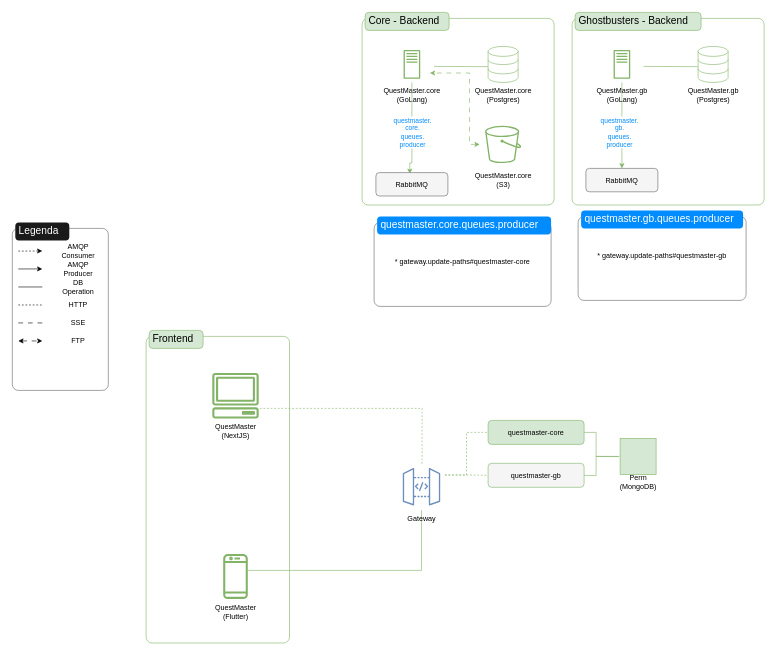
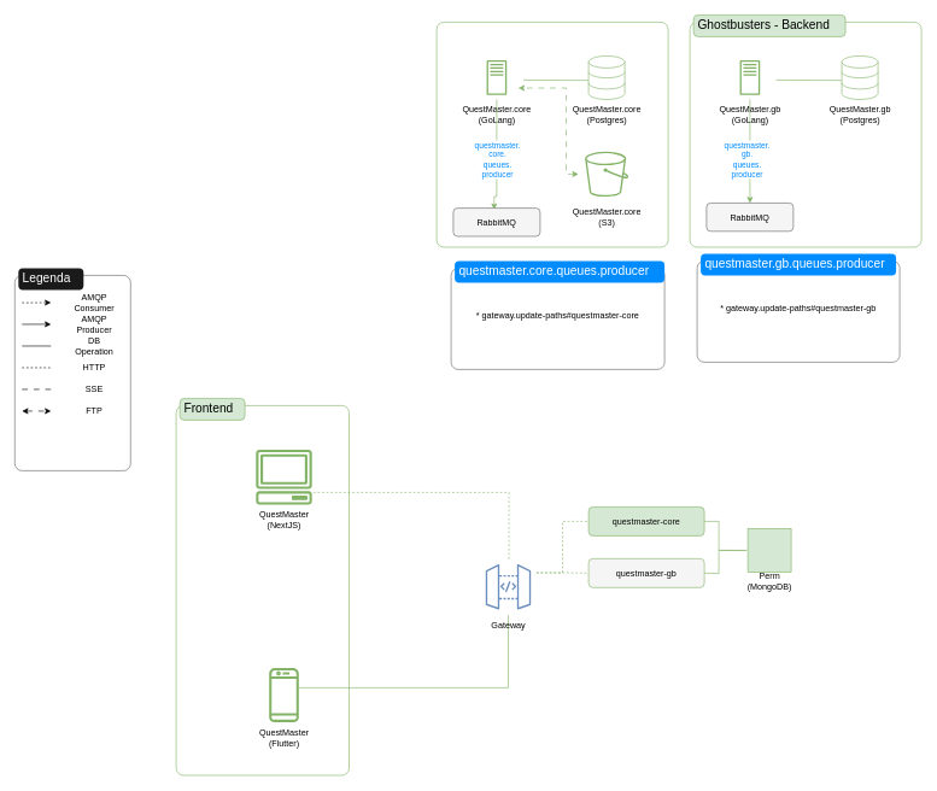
- <mxCell id="25" value="&lt;font color=&quot;#000000&quot;&gt;Core - Backend&lt;/font&gt;" style="shape=rect;strokeColor=#82b366;fillColor=#d5e8d4;strokeWidth=1;dashed=0;rounded=1;arcSize=20;fontSize=17;spacing=2;spacingTop=-2;align=left;autosize=1;spacingLeft=4;resizeWidth=0;resizeHeight=0;perimeter=none;html=1;whiteSpace=wrap;" parent="24" vertex="1"><mxGeometry x="5" width="140" height="30" as="geometry" /></mxCell>
